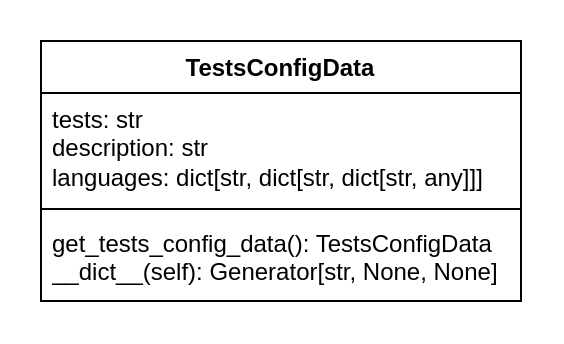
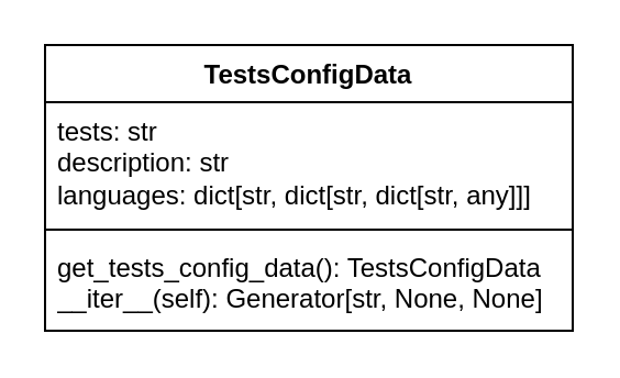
- <mxCell id="5" value="get_tests_config_data(): TestsConfigData&lt;br&gt;__dict__(self): Generator[str, None, None]" style="text;strokeColor=none;fillColor=none;align=left;verticalAlign=top;spacingLeft=4;spacingRight=4;overflow=hidden;rotatable=0;points=[[0,0.5],[1,0.5]];portConstraint=eastwest;whiteSpace=wrap;html=1;" vertex="1" parent="2"><mxGeometry y="88" width="240" height="42" as="geometry" /></mxCell>
+ <mxCell id="5" value="get_tests_config_data(): TestsConfigData&lt;br&gt;__iter__(self): Generator[str, None, None]" style="text;strokeColor=none;fillColor=none;align=left;verticalAlign=top;spacingLeft=4;spacingRight=4;overflow=hidden;rotatable=0;points=[[0,0.5],[1,0.5]];portConstraint=eastwest;whiteSpace=wrap;html=1;" vertex="1" parent="2"><mxGeometry y="88" width="240" height="42" as="geometry" /></mxCell>
